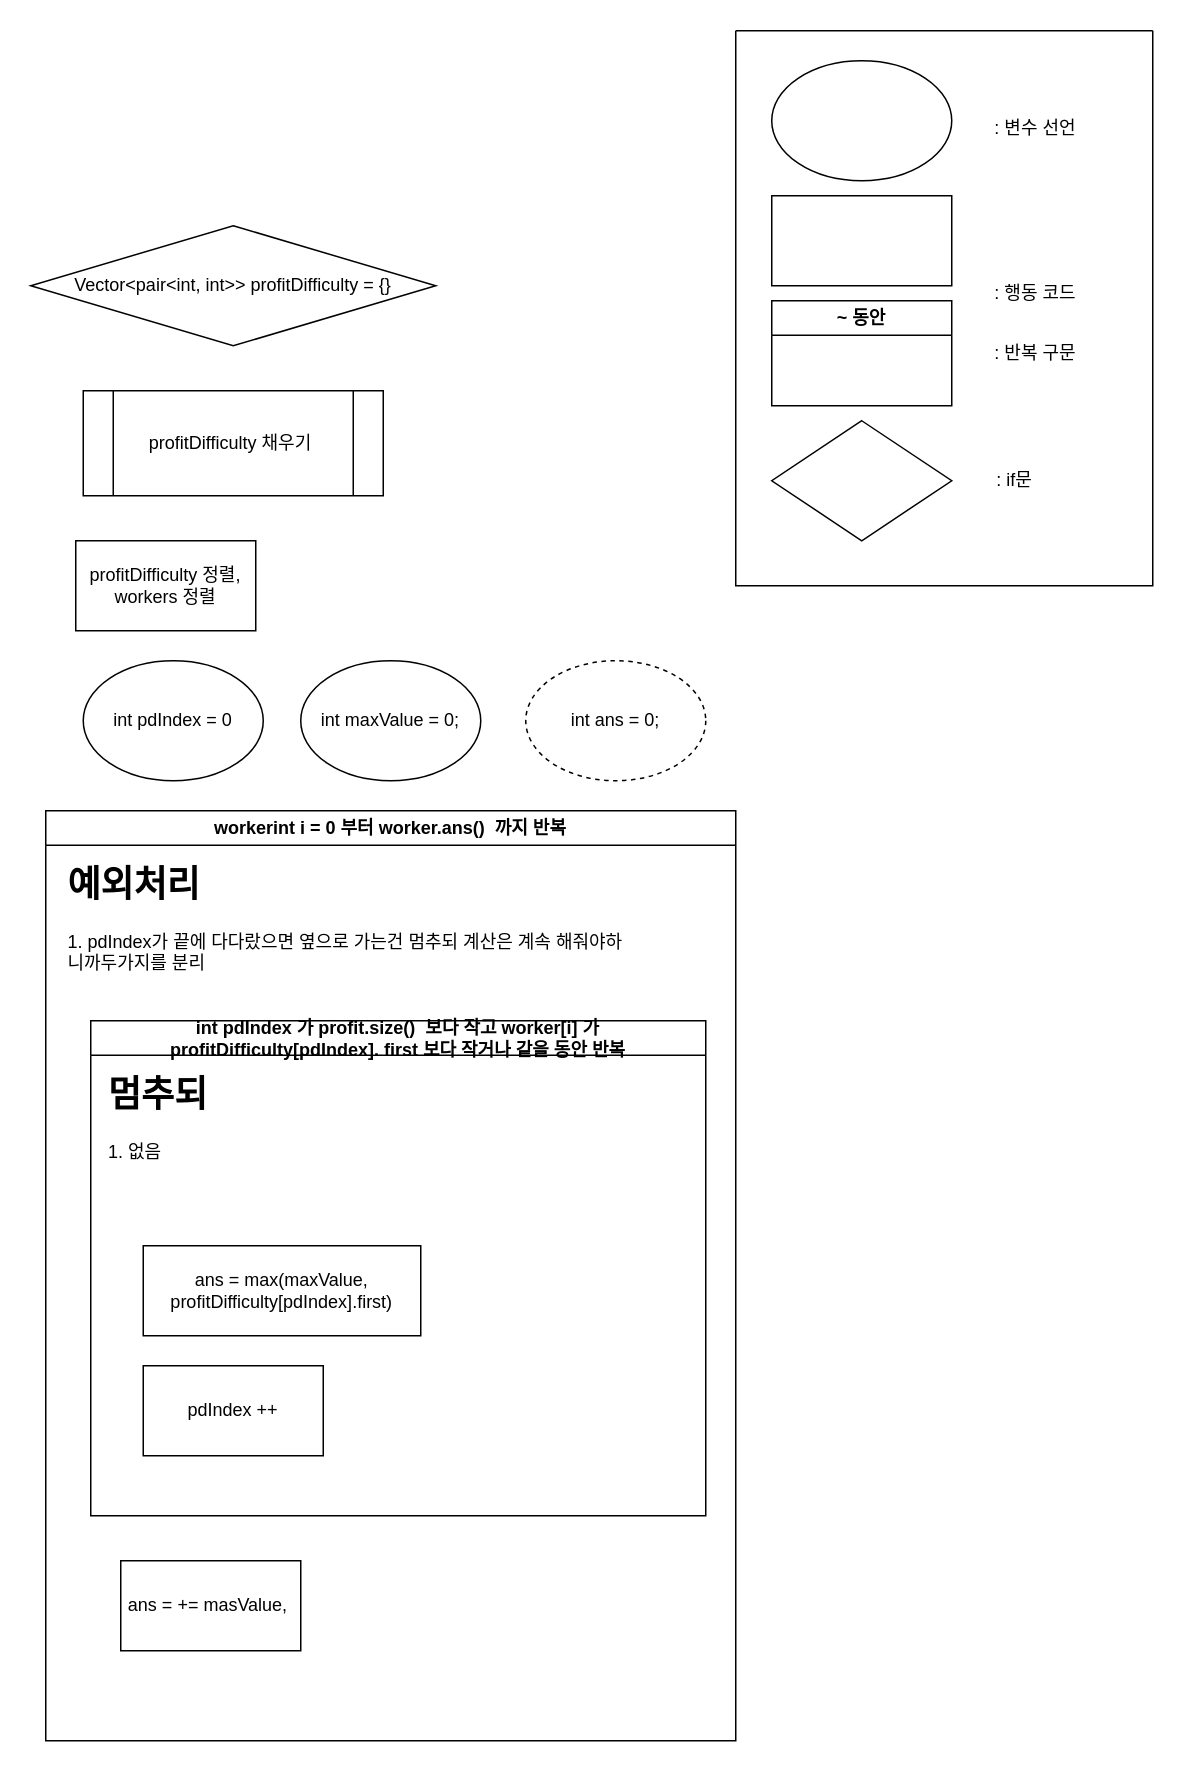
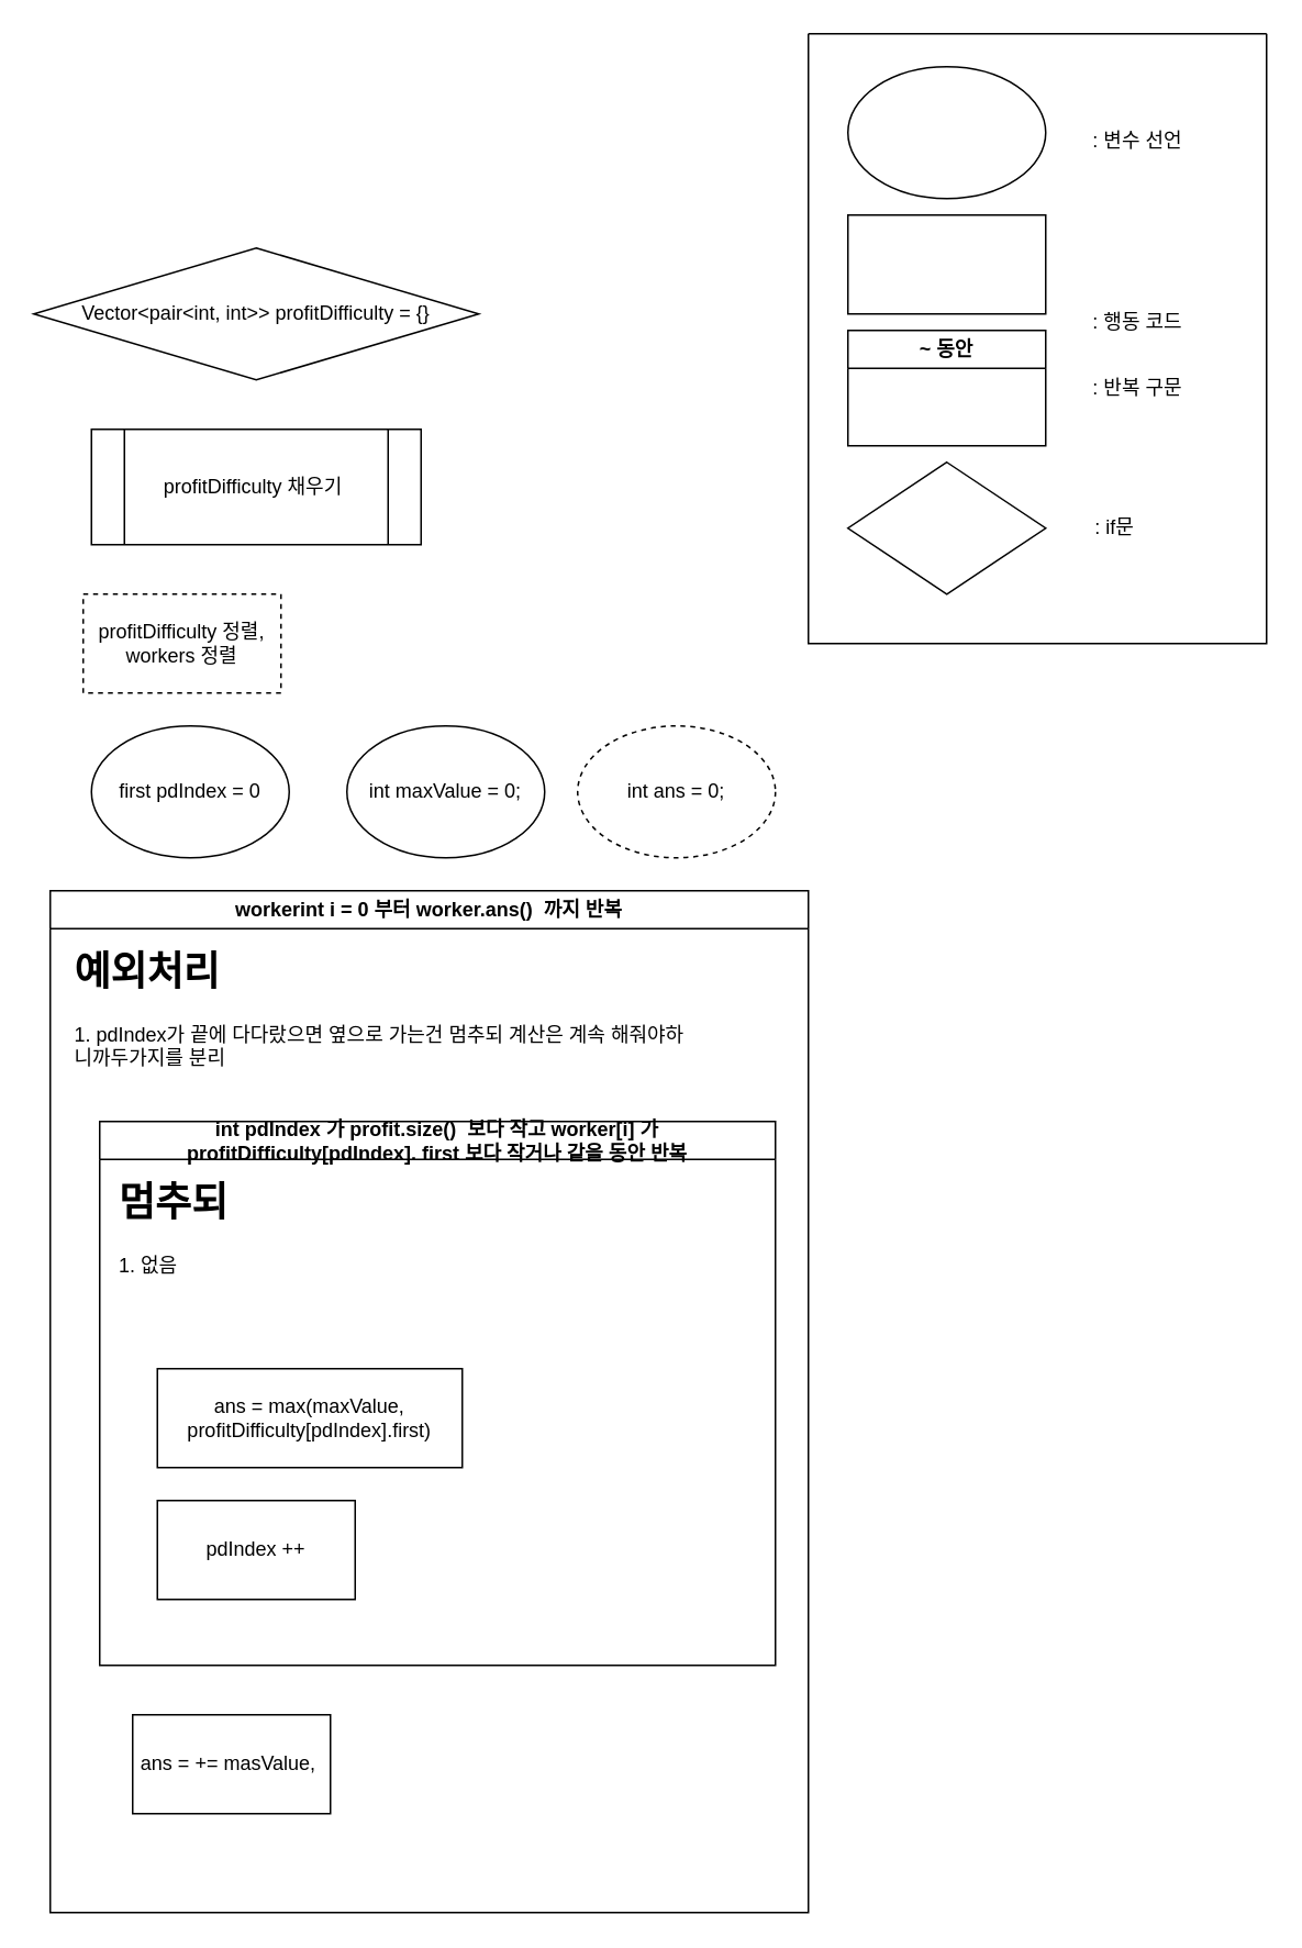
- <mxCell id="13" value="profitDifficulty 정렬,&lt;br&gt;workers 정렬" style="rounded=0;whiteSpace=wrap;html=1;" vertex="1" parent="1"><mxGeometry x="50" y="360" width="120" height="60" as="geometry" /></mxCell>
+ <mxCell id="13" value="profitDifficulty 정렬,&lt;br&gt;workers 정렬" style="rounded=0;whiteSpace=wrap;html=1;dashed=1;" vertex="1" parent="1"><mxGeometry x="50" y="360" width="120" height="60" as="geometry" /></mxCell>
- <mxCell id="14" value="int pdIndex = 0" style="ellipse;whiteSpace=wrap;html=1;" vertex="1" parent="1"><mxGeometry x="55" y="440" width="120" height="80" as="geometry" /></mxCell>
+ <mxCell id="14" value="first pdIndex = 0" style="ellipse;whiteSpace=wrap;html=1;" vertex="1" parent="1"><mxGeometry x="55" y="440" width="120" height="80" as="geometry" /></mxCell>
- <mxCell id="15" value="int maxValue = 0;" style="ellipse;whiteSpace=wrap;html=1;" vertex="1" parent="1"><mxGeometry x="200" y="440" width="120" height="80" as="geometry" /></mxCell>
+ <mxCell id="15" value="int maxValue = 0;" style="ellipse;whiteSpace=wrap;html=1;" vertex="1" parent="1"><mxGeometry x="210" y="440" width="120" height="80" as="geometry" /></mxCell>
